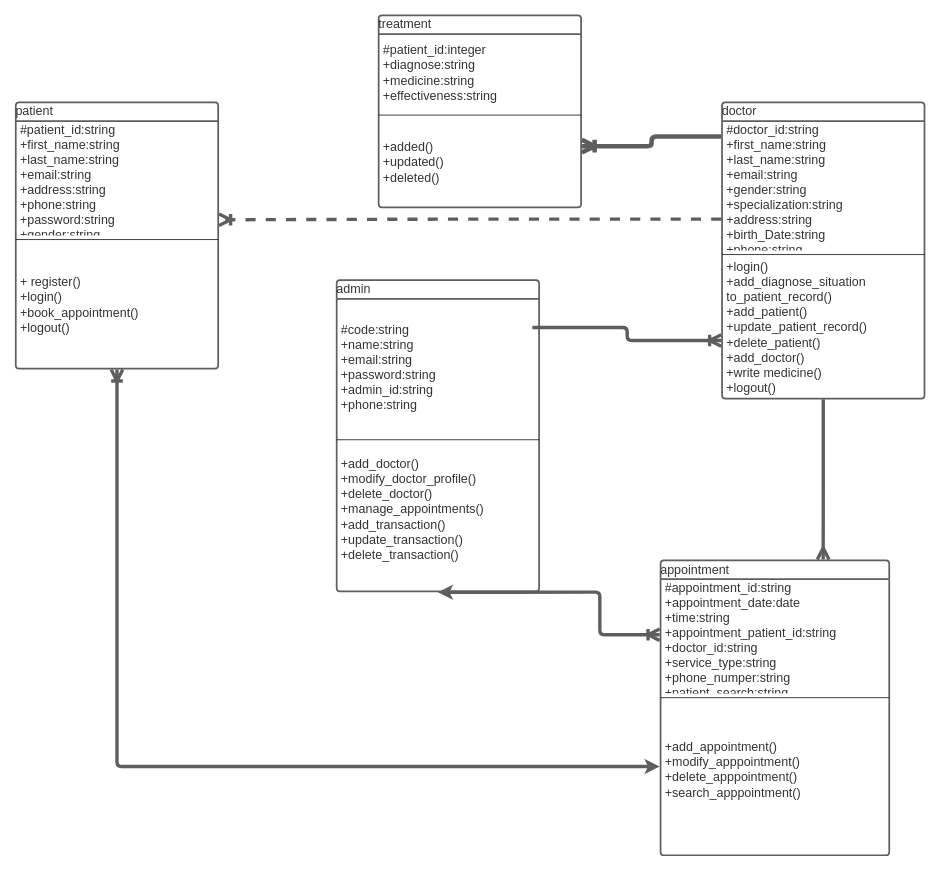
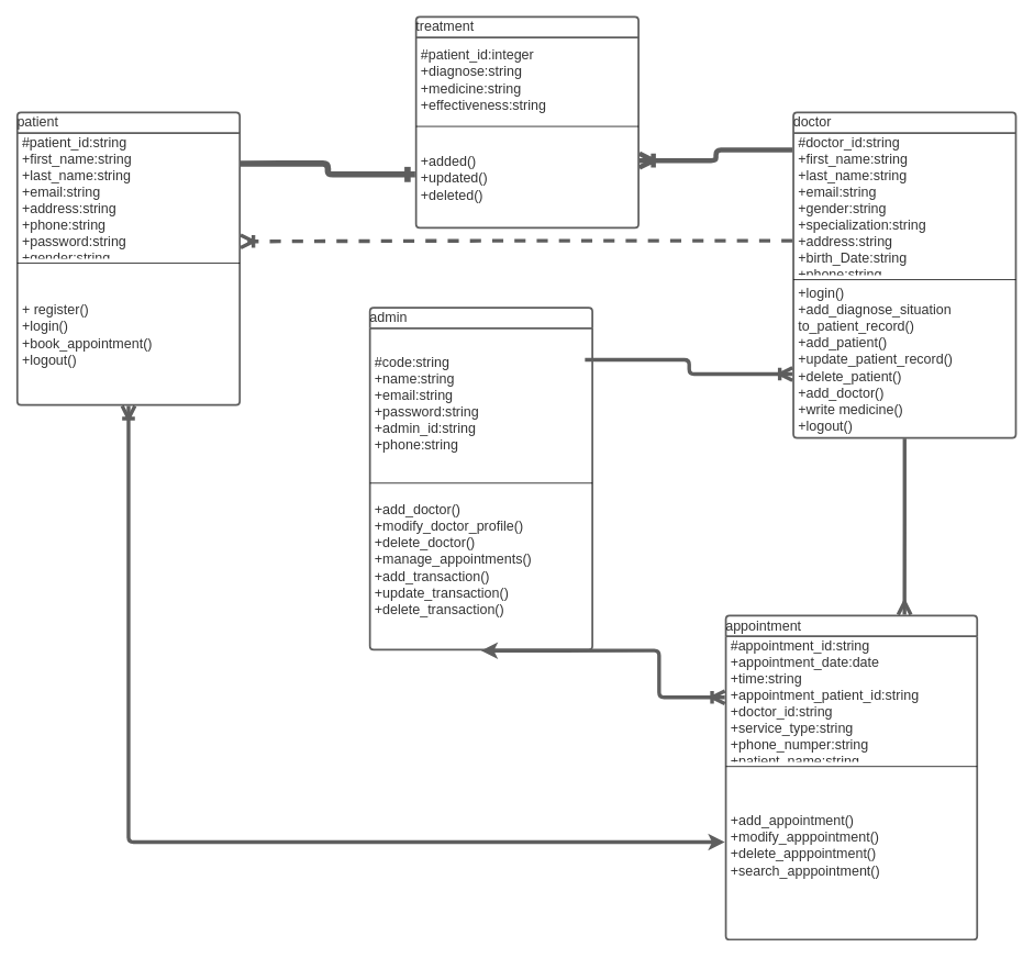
+ <mxCell id="24" value="" style="html=1;jettySize=18;whiteSpace=wrap;fontSize=13;strokeColor=#5E5E5E;strokeWidth=7.5;rounded=1;arcSize=12;edgeStyle=orthogonalEdgeStyle;startArrow=none;endArrow=ERone;endSize=10;exitX=1.004;exitY=0.175;exitPerimeter=0;entryX=-0.004;entryY=0.747;entryPerimeter=0;" edge="1" parent="1" source="2" target="8"><mxGeometry width="100" height="100" relative="1" as="geometry"><Array as="points" /></mxGeometry></mxCell>
- <mxCell id="21" value="#appointment_id:string&#10;+appointment_date:date &#10;+time:string &#10;+appointment_patient_id:string&#10;+doctor_id:string&#10;+service_type:string&#10;+phone_numper:string&#10;+patient_search:string&#10;+status:string" style="part=1;html=1;resizeHeight=0;strokeColor=none;fillColor=none;align=left;verticalAlign=middle;spacingLeft=4;spacingRight=4;overflow=hidden;rotatable=0;points=[[0,0.5],[1,0.5]];portConstraint=eastwest;swimlaneFillColor=#ffffff;strokeOpacity=100;whiteSpace=wrap;fontSize=16.7;fontColor=#333333;" vertex="1" parent="20"><mxGeometry y="25" width="305" height="154" as="geometry" /></mxCell>
+ <mxCell id="21" value="#appointment_id:string&#10;+appointment_date:date &#10;+time:string &#10;+appointment_patient_id:string&#10;+doctor_id:string&#10;+service_type:string&#10;+phone_numper:string&#10;+patient_name:string&#10;+status:string" style="part=1;html=1;resizeHeight=0;strokeColor=none;fillColor=none;align=left;verticalAlign=middle;spacingLeft=4;spacingRight=4;overflow=hidden;rotatable=0;points=[[0,0.5],[1,0.5]];portConstraint=eastwest;swimlaneFillColor=#ffffff;strokeOpacity=100;whiteSpace=wrap;fontSize=16.7;fontColor=#333333;" vertex="1" parent="20"><mxGeometry y="25" width="305" height="154" as="geometry" /></mxCell>
